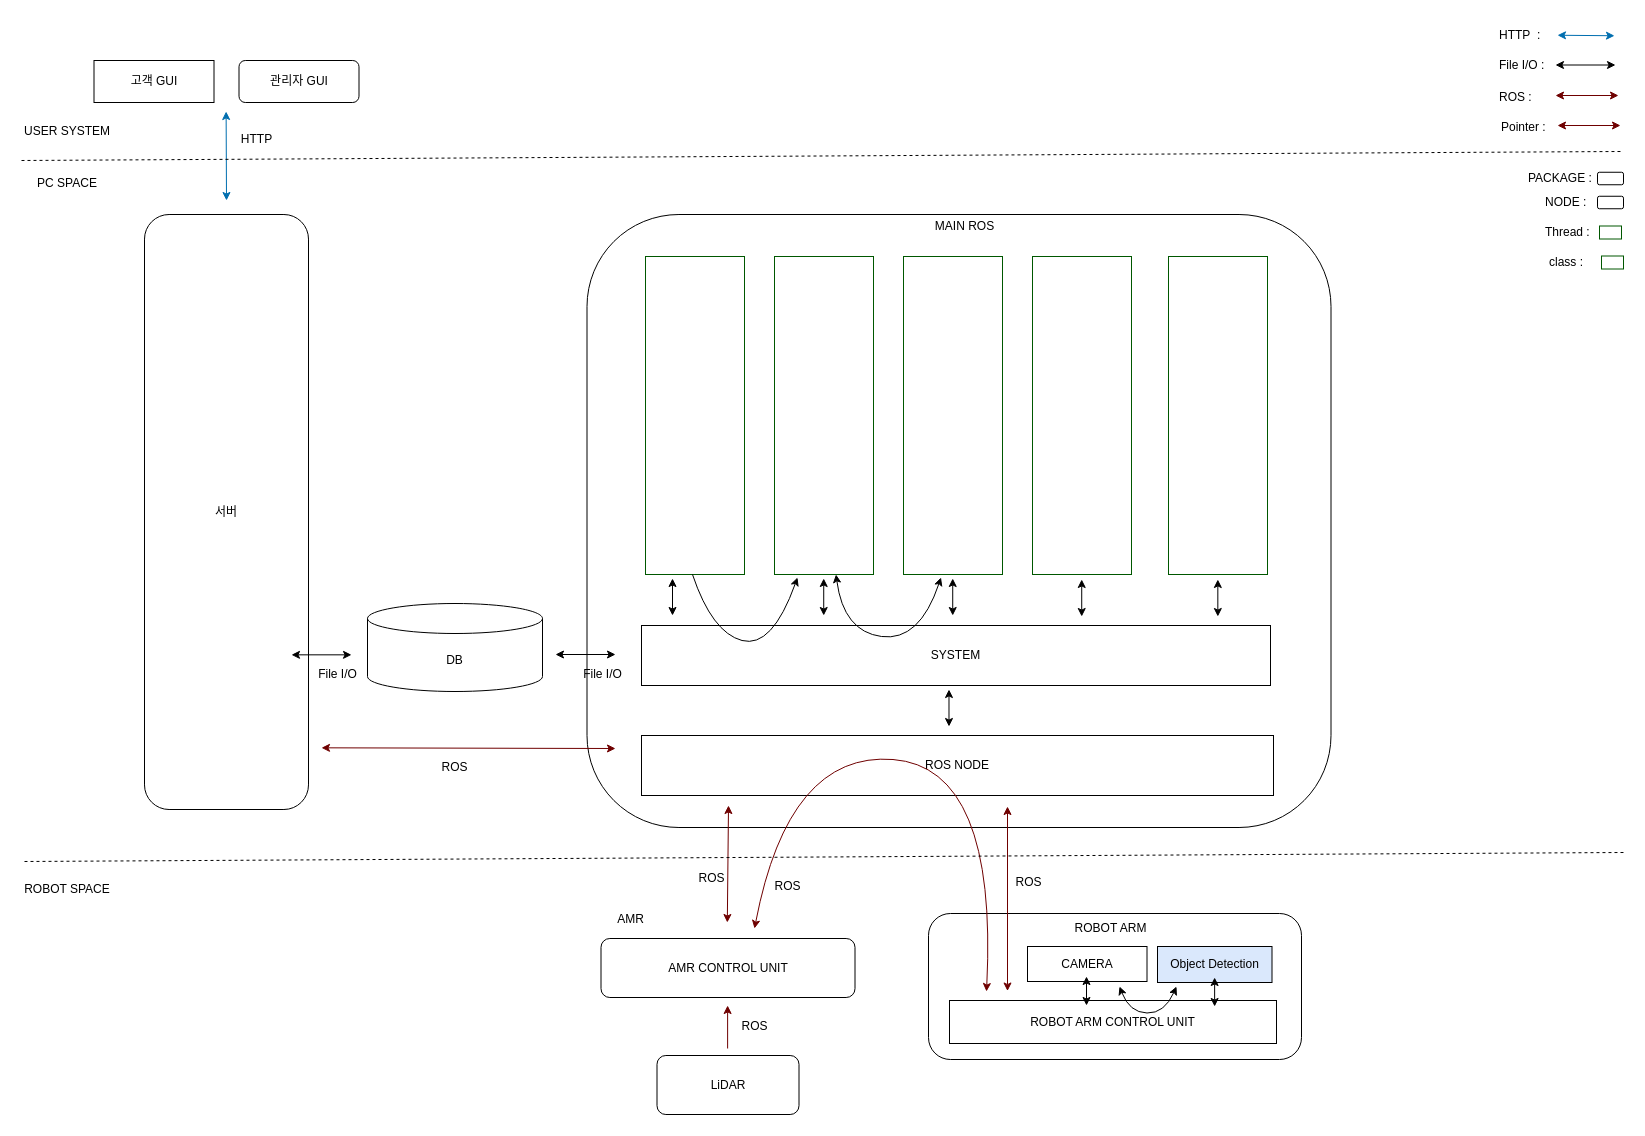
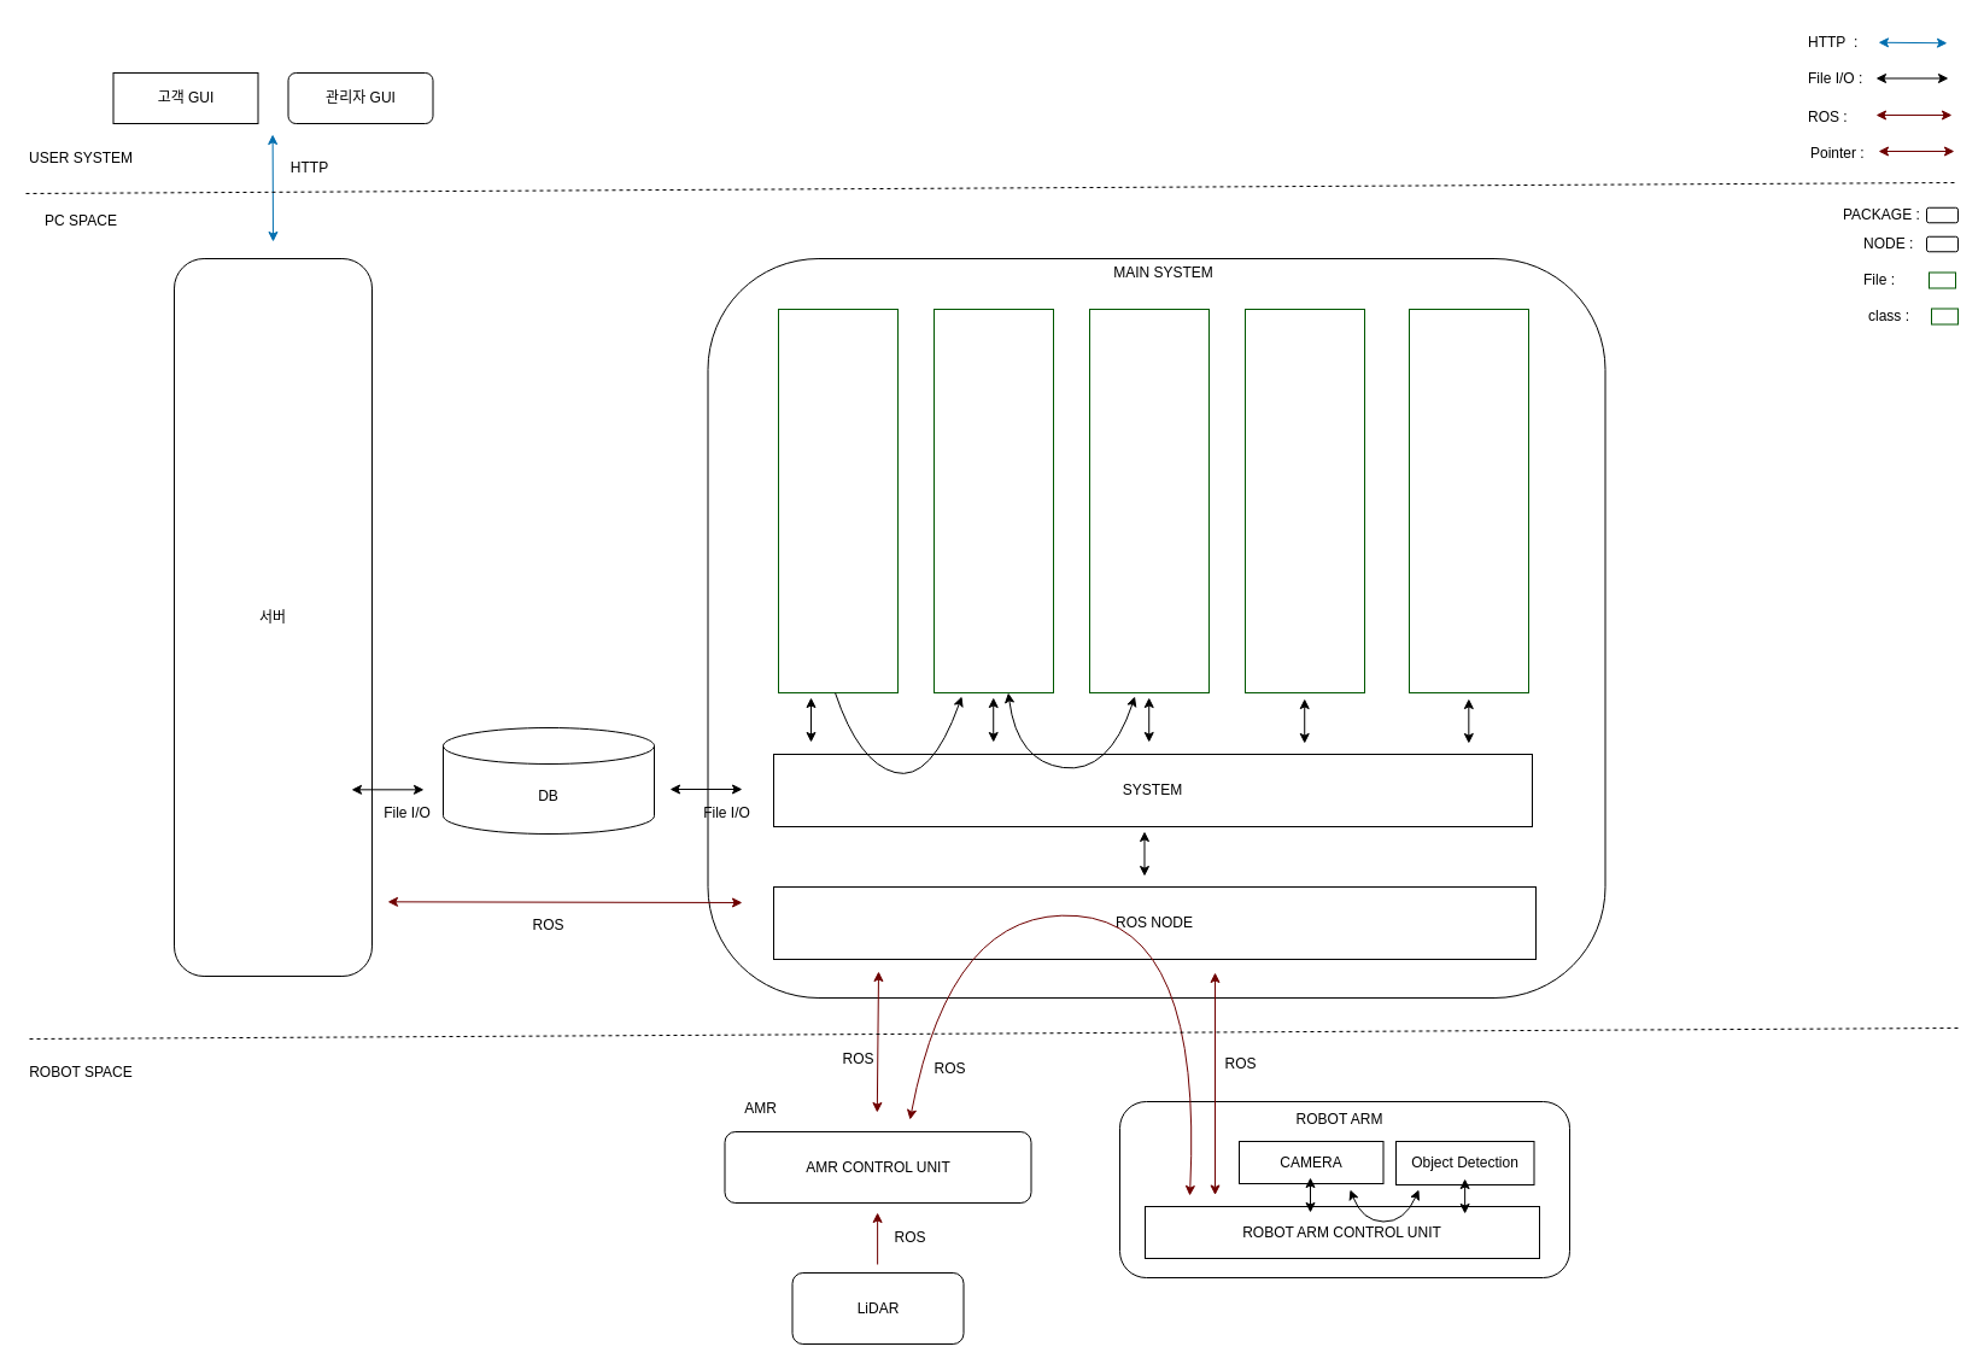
- <mxCell id="30" value="MAIN ROS" style="text;html=1;align=center;verticalAlign=middle;whiteSpace=wrap;rounded=0;" parent="1" vertex="1"><mxGeometry x="912" y="210.5" width="105" height="30" as="geometry" /></mxCell>
+ <mxCell id="30" value="MAIN SYSTEM" style="text;html=1;align=center;verticalAlign=middle;whiteSpace=wrap;rounded=0;" parent="1" vertex="1"><mxGeometry x="912" y="210.5" width="105" height="30" as="geometry" /></mxCell>
- <mxCell id="50" value="Thread :" style="text;html=1;align=left;verticalAlign=middle;whiteSpace=wrap;rounded=0;" parent="1" vertex="1"><mxGeometry x="1543" y="217" width="73" height="30" as="geometry" /></mxCell>
+ <mxCell id="50" value="File :" style="text;html=1;align=left;verticalAlign=middle;whiteSpace=wrap;rounded=0;" parent="1" vertex="1"><mxGeometry x="1543" y="217" width="73" height="30" as="geometry" /></mxCell>
- <mxCell id="62" value="Object Detection" style="rounded=0;whiteSpace=wrap;html=1;fillColor=#dae8fc;" parent="1" vertex="1"><mxGeometry x="1157" y="946" width="114.5" height="36" as="geometry" /></mxCell>
+ <mxCell id="62" value="Object Detection" style="rounded=0;whiteSpace=wrap;html=1;" parent="1" vertex="1"><mxGeometry x="1157" y="946" width="114.5" height="36" as="geometry" /></mxCell>
